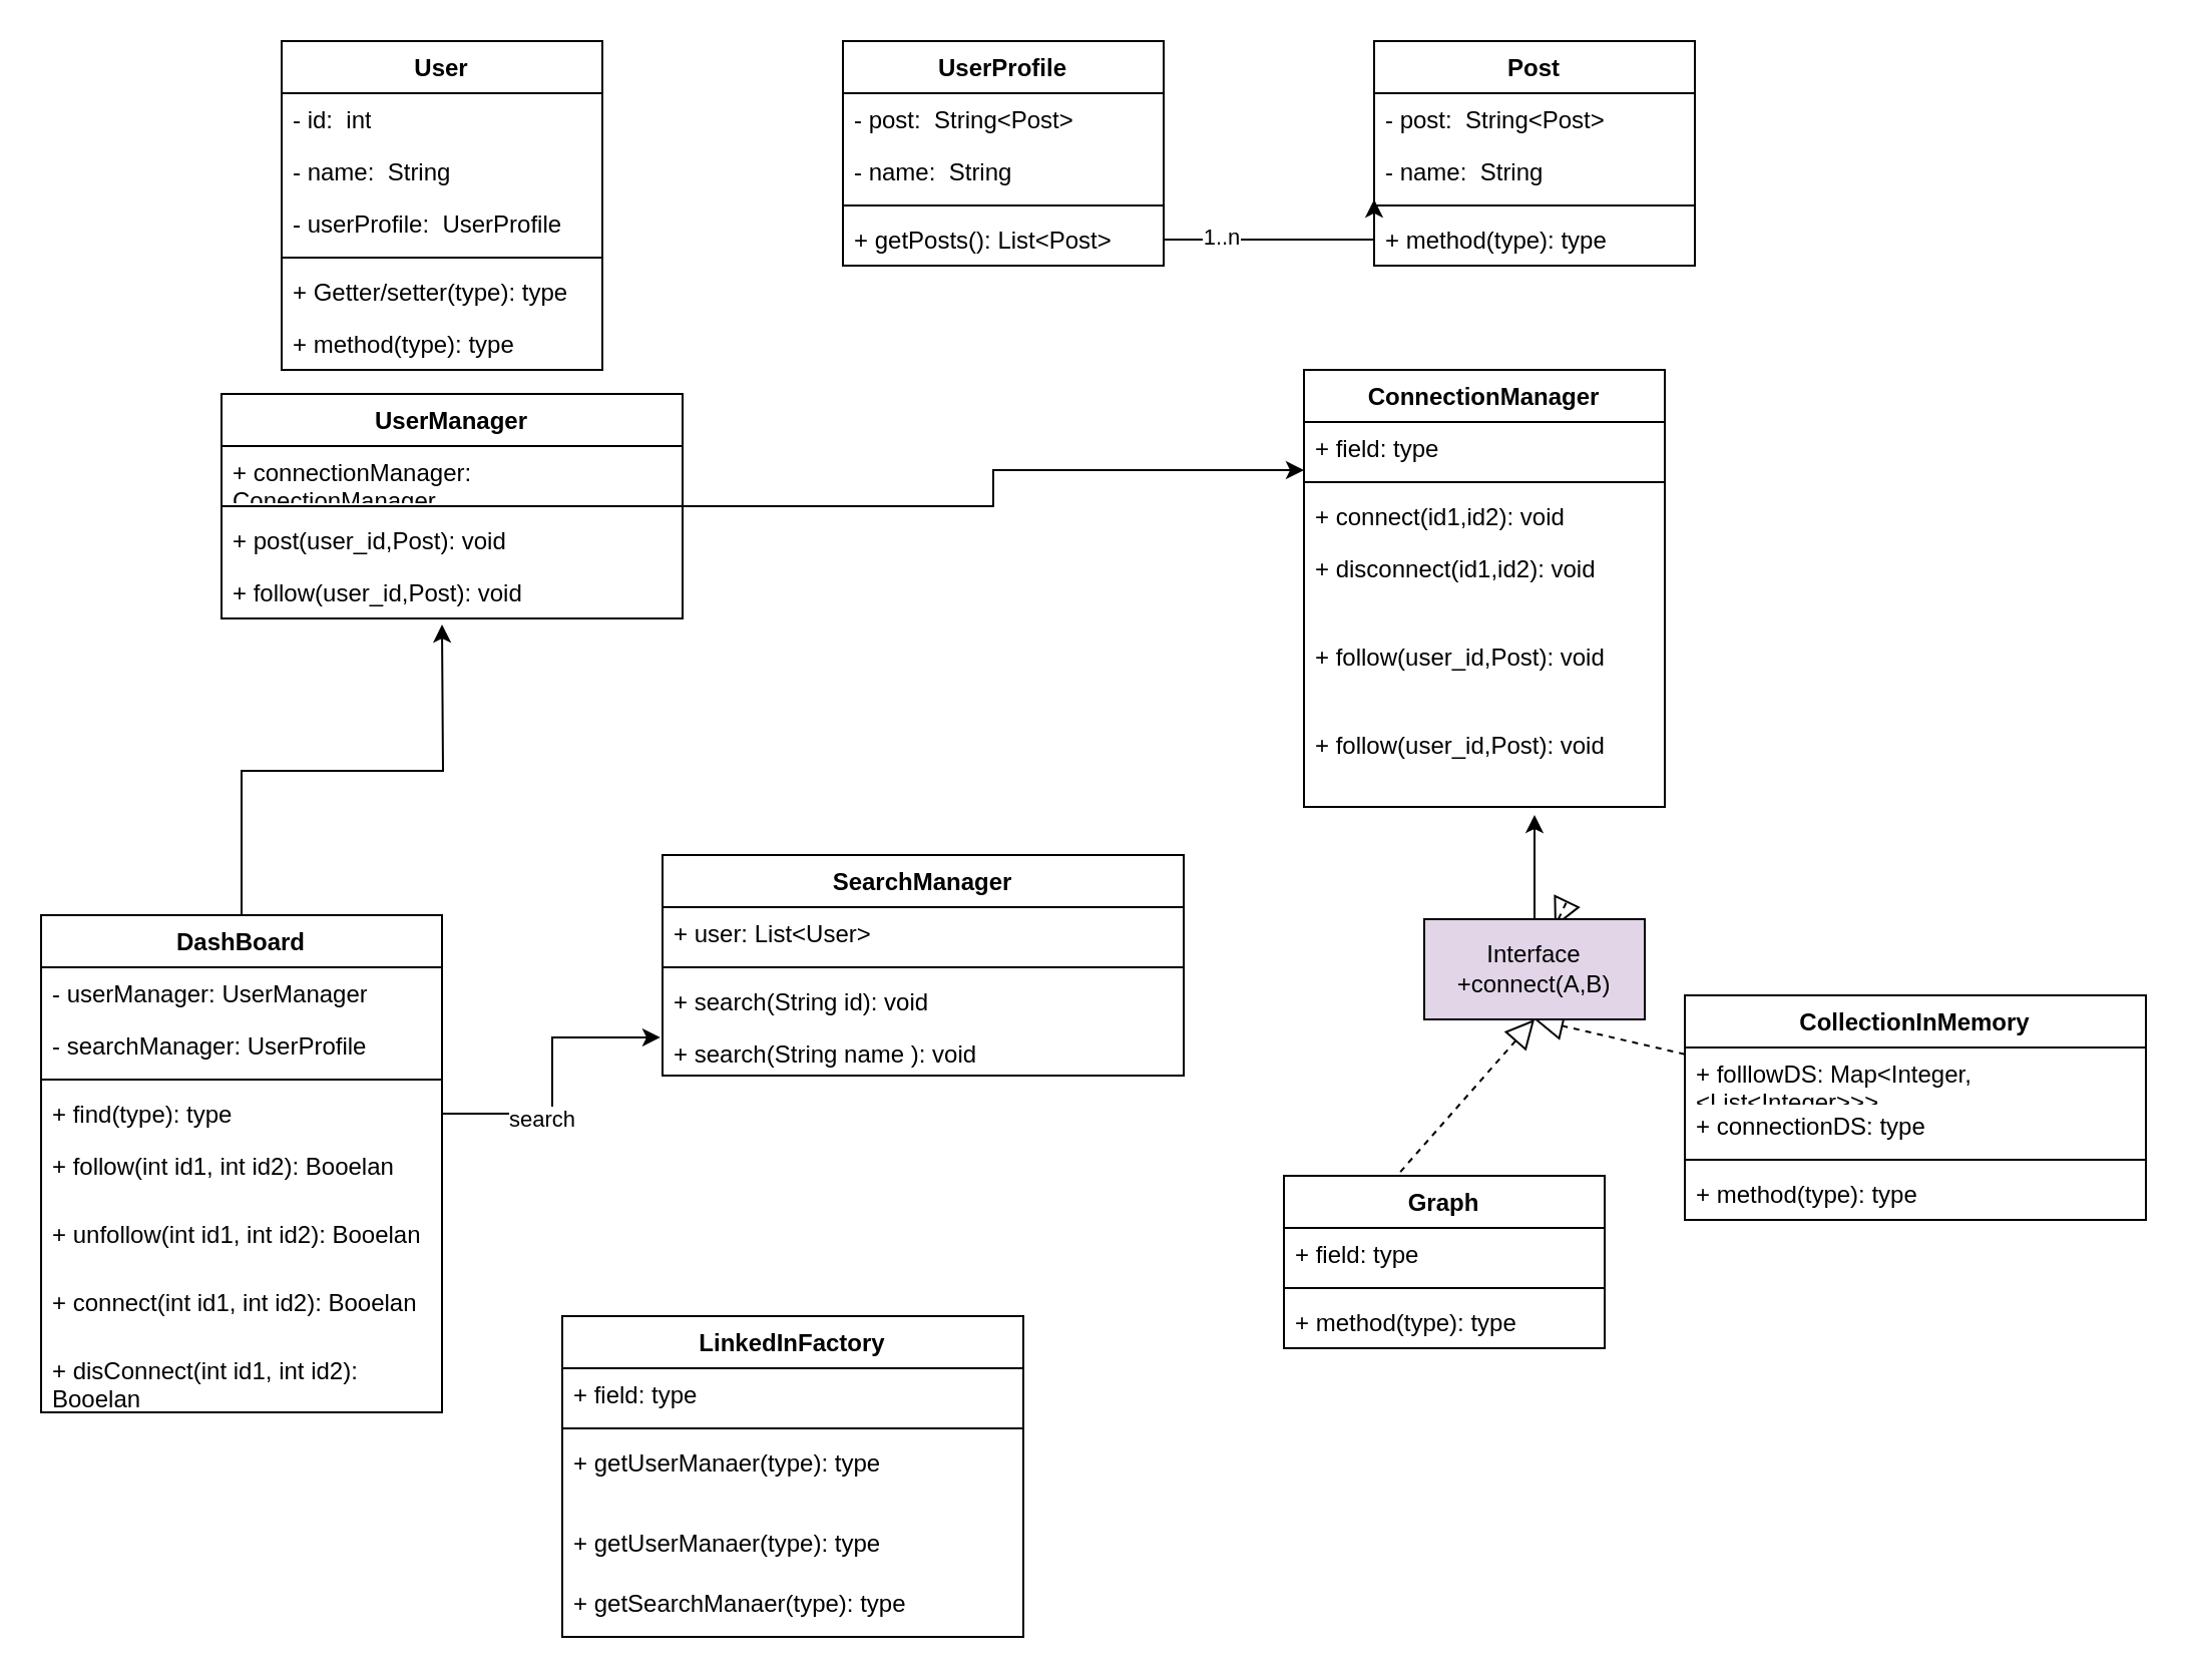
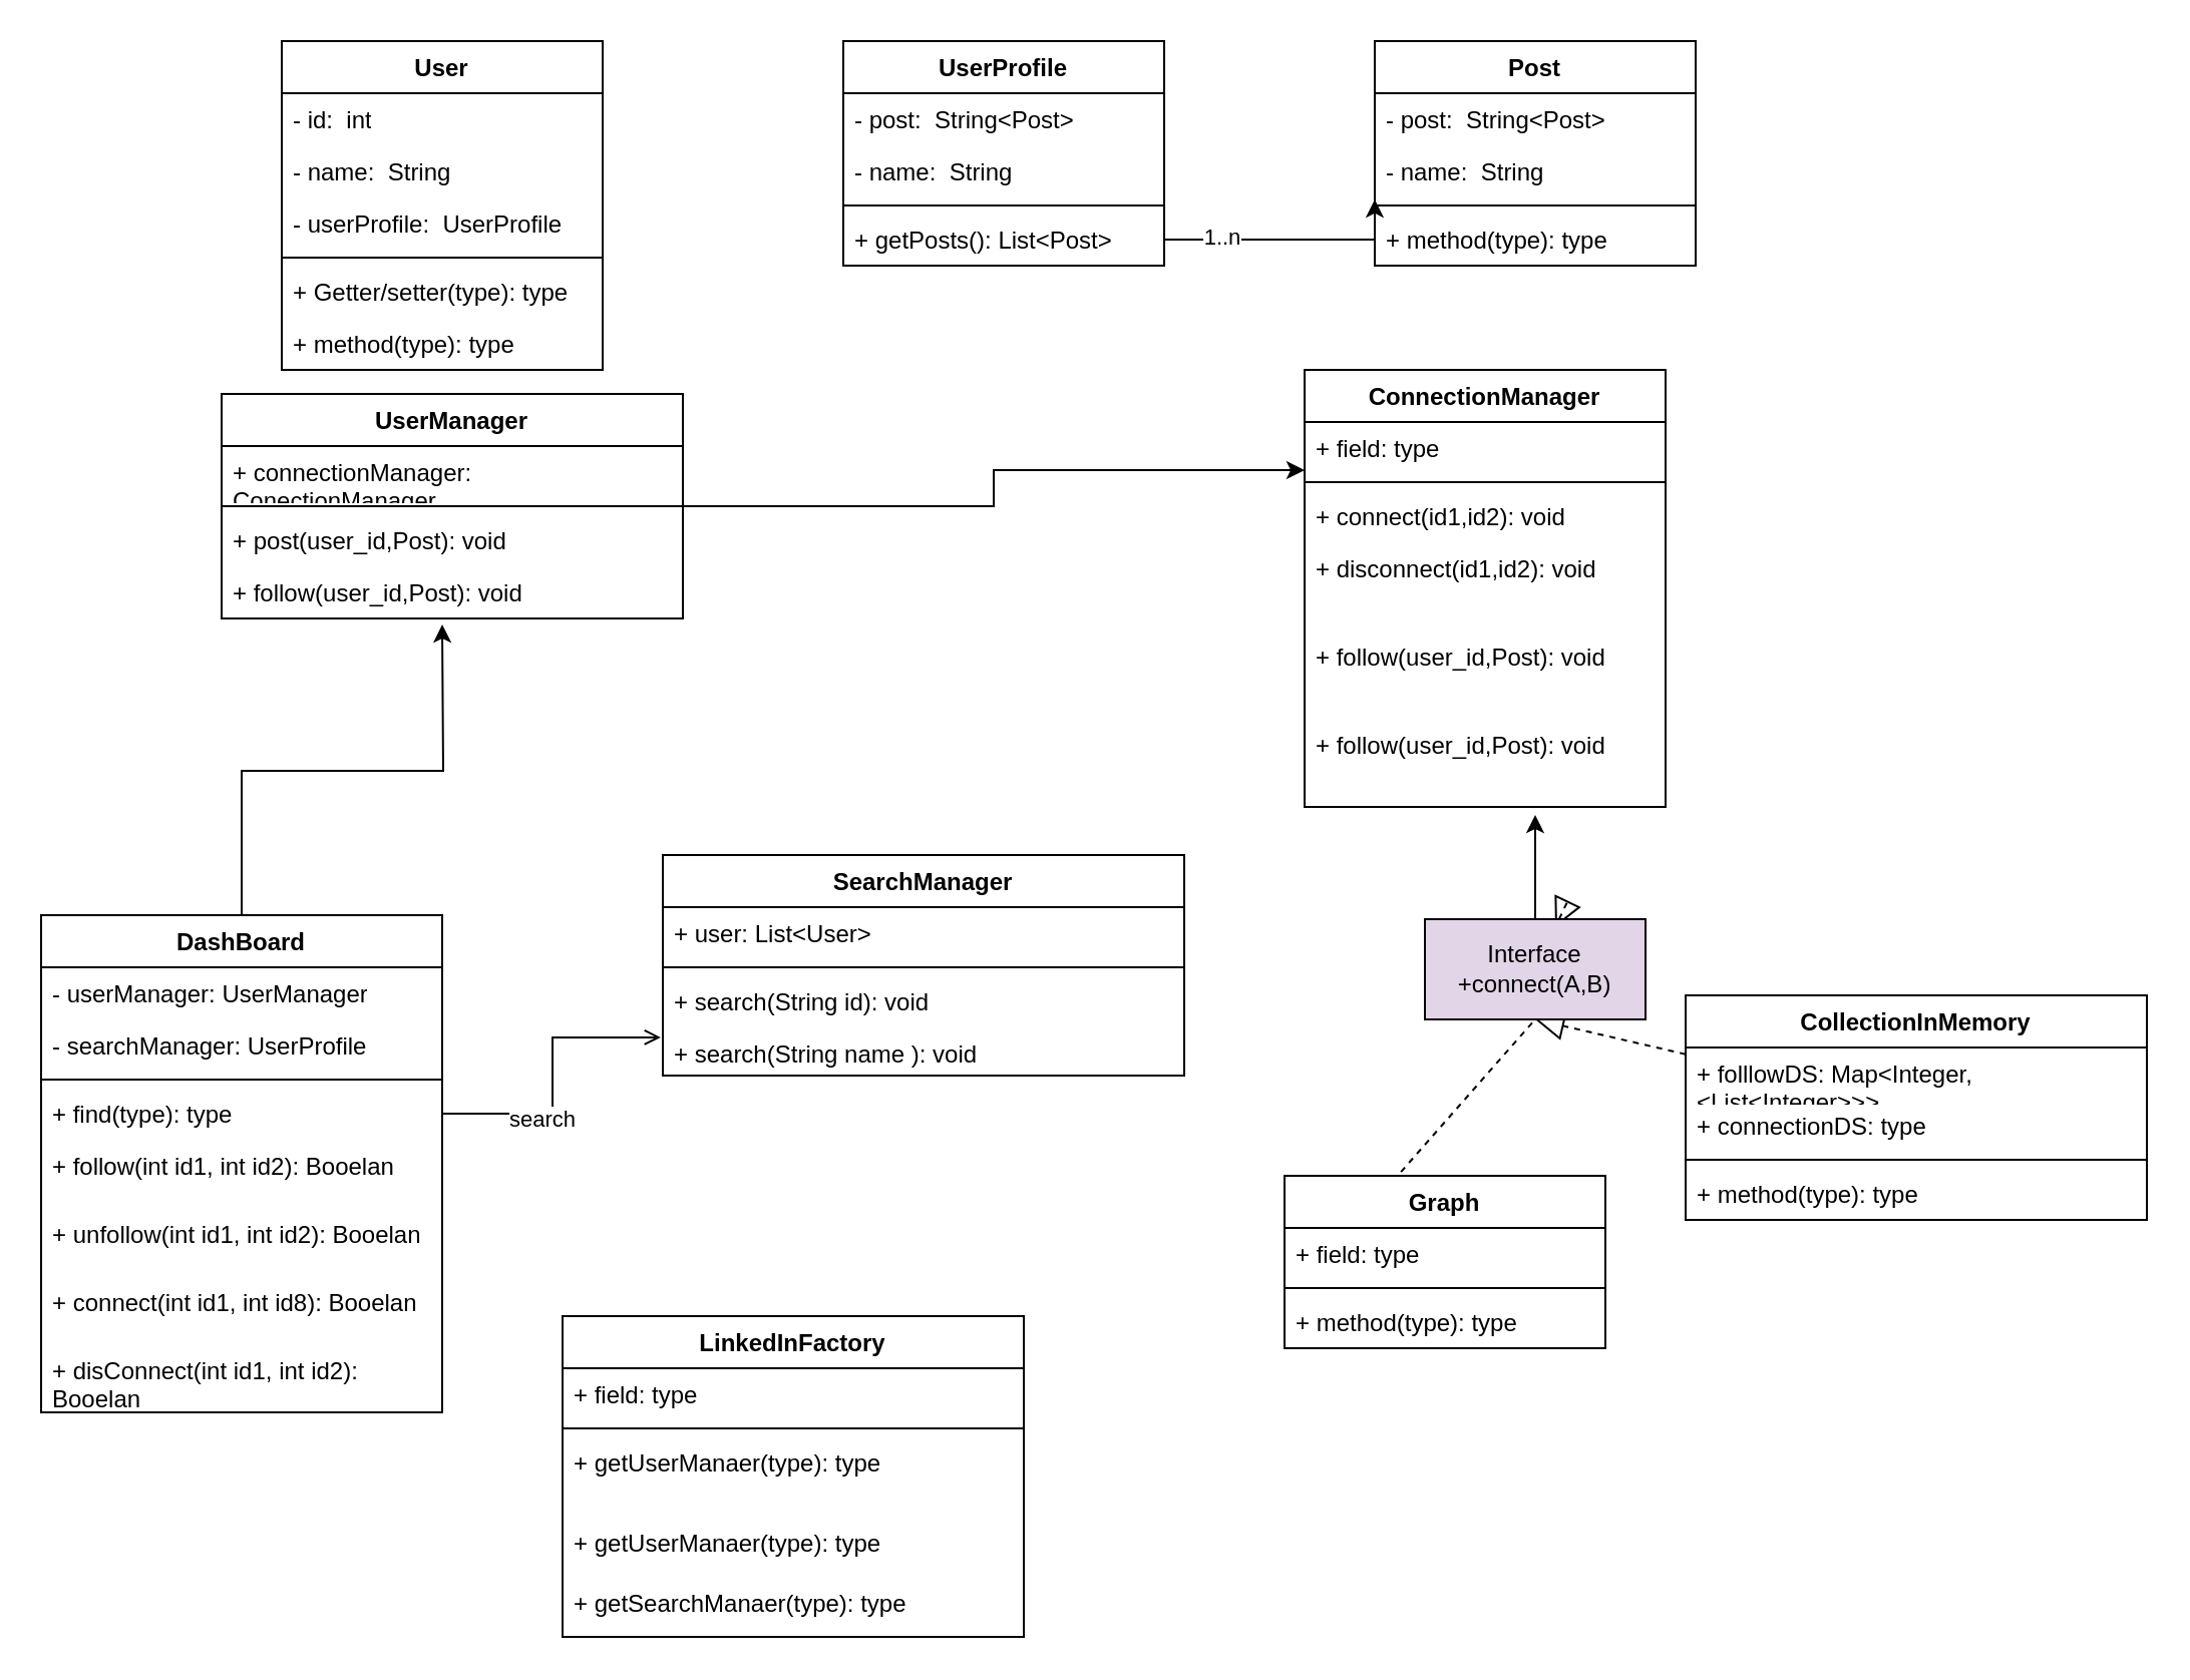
- <mxCell id="62" style="edgeStyle=orthogonalEdgeStyle;rounded=0;orthogonalLoop=1;jettySize=auto;html=1;entryX=-0.004;entryY=0.208;entryDx=0;entryDy=0;entryPerimeter=0;" edge="1" parent="1" source="42" target="29"><mxGeometry relative="1" as="geometry" /></mxCell>
+ <mxCell id="62" style="edgeStyle=orthogonalEdgeStyle;rounded=0;orthogonalLoop=1;jettySize=auto;html=1;entryX=-0.004;entryY=0.208;entryDx=0;entryDy=0;entryPerimeter=0;endArrow=open;" edge="1" parent="1" source="42" target="29"><mxGeometry relative="1" as="geometry" /></mxCell>
- <mxCell id="66" value="" style="endArrow=block;dashed=1;endFill=0;endSize=12;html=1;rounded=0;entryX=0.5;entryY=1;entryDx=0;entryDy=0;exitX=0.363;exitY=-0.023;exitDx=0;exitDy=0;exitPerimeter=0;" edge="1" parent="1" source="53" target="70"><mxGeometry width="160" relative="1" as="geometry"><mxPoint x="620" y="526" as="sourcePoint" /><mxPoint x="780" y="526" as="targetPoint" /></mxGeometry></mxCell>
+ <mxCell id="66" value="" style="endArrow=none;dashed=1;endFill=0;endSize=12;html=1;rounded=0;entryX=0.5;entryY=1;entryDx=0;entryDy=0;exitX=0.363;exitY=-0.023;exitDx=0;exitDy=0;exitPerimeter=0;" edge="1" parent="1" source="53" target="70"><mxGeometry width="160" relative="1" as="geometry"><mxPoint x="620" y="526" as="sourcePoint" /><mxPoint x="780" y="526" as="targetPoint" /></mxGeometry></mxCell>
- <mxCell id="45" value="+ connect(int id1, int id2): Booelan" style="text;strokeColor=none;fillColor=none;align=left;verticalAlign=top;spacingLeft=4;spacingRight=4;overflow=hidden;rotatable=0;points=[[0,0.5],[1,0.5]];portConstraint=eastwest;whiteSpace=wrap;html=1;" vertex="1" parent="38"><mxGeometry y="180" width="200" height="34" as="geometry" /></mxCell>
+ <mxCell id="45" value="+ connect(int id1, int id8): Booelan" style="text;strokeColor=none;fillColor=none;align=left;verticalAlign=top;spacingLeft=4;spacingRight=4;overflow=hidden;rotatable=0;points=[[0,0.5],[1,0.5]];portConstraint=eastwest;whiteSpace=wrap;html=1;" vertex="1" parent="38"><mxGeometry y="180" width="200" height="34" as="geometry" /></mxCell>
